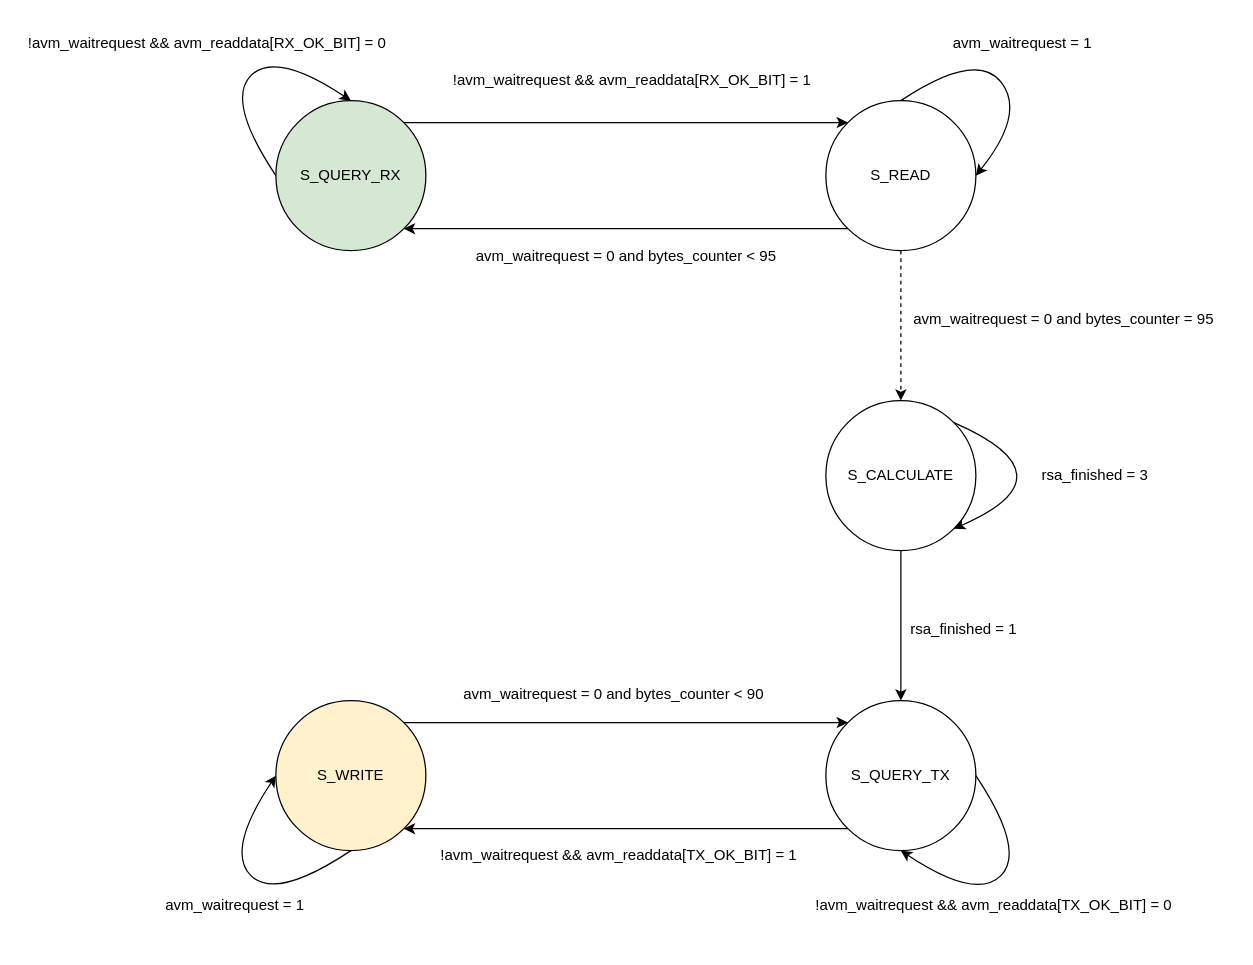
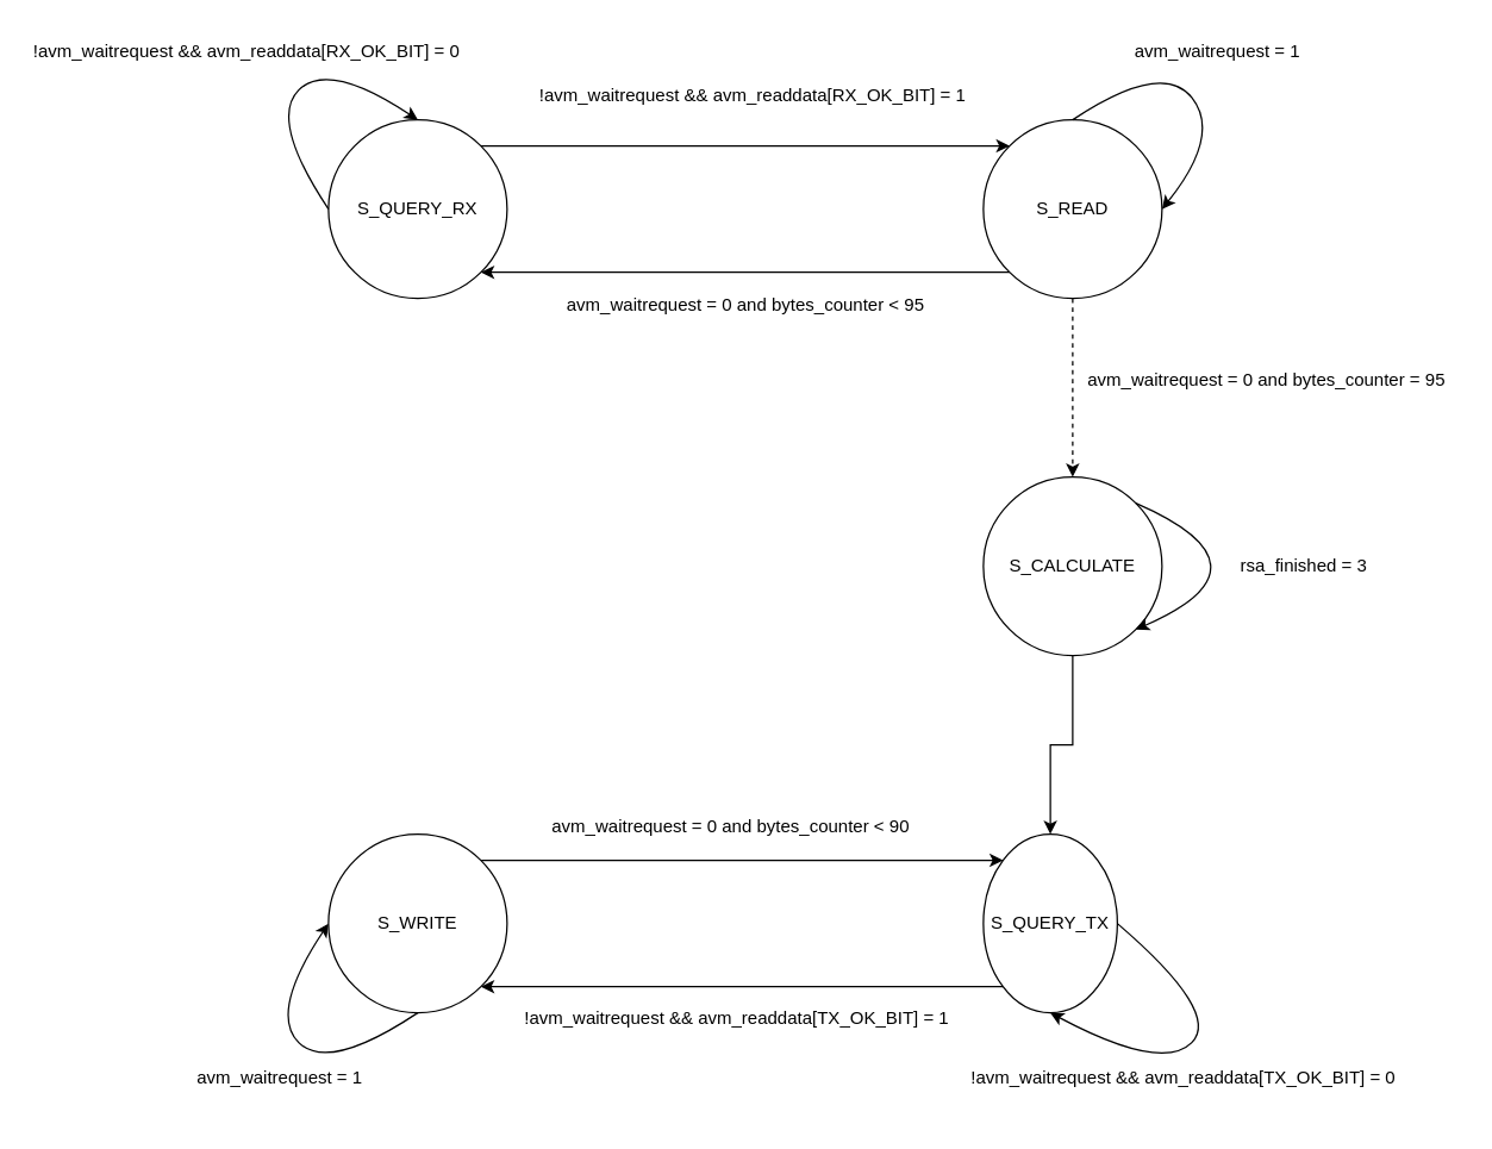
- <mxCell id="2" value="S_QUERY_RX" style="ellipse;whiteSpace=wrap;html=1;aspect=fixed;fillColor=#d5e8d4;" vertex="1" parent="1"><mxGeometry x="220" y="80" width="120" height="120" as="geometry" /></mxCell>
+ <mxCell id="2" value="S_QUERY_RX" style="ellipse;whiteSpace=wrap;html=1;aspect=fixed;" vertex="1" parent="1"><mxGeometry x="220" y="80" width="120" height="120" as="geometry" /></mxCell>
- <mxCell id="20" value="rsa_finished = 1" style="text;html=1;align=center;verticalAlign=middle;resizable=0;points=[];autosize=1;strokeColor=none;fillColor=none;" vertex="1" parent="1"><mxGeometry x="715" y="488" width="110" height="30" as="geometry" /></mxCell>
- <mxCell id="10" value="S_WRITE" style="ellipse;whiteSpace=wrap;html=1;aspect=fixed;fillColor=#fff2cc;" vertex="1" parent="1"><mxGeometry x="220" y="560" width="120" height="120" as="geometry" /></mxCell>
+ <mxCell id="10" value="S_WRITE" style="ellipse;whiteSpace=wrap;html=1;aspect=fixed;" vertex="1" parent="1"><mxGeometry x="220" y="560" width="120" height="120" as="geometry" /></mxCell>
- <mxCell id="8" value="S_QUERY_TX" style="ellipse;whiteSpace=wrap;html=1;aspect=fixed;" vertex="1" parent="1"><mxGeometry x="660" y="560" width="120" height="120" as="geometry" /></mxCell>
+ <mxCell id="8" value="S_QUERY_TX" style="ellipse;whiteSpace=wrap;html=1;aspect=fixed;" vertex="1" parent="1"><mxGeometry x="660" y="560" width="90" height="120" as="geometry" /></mxCell>
